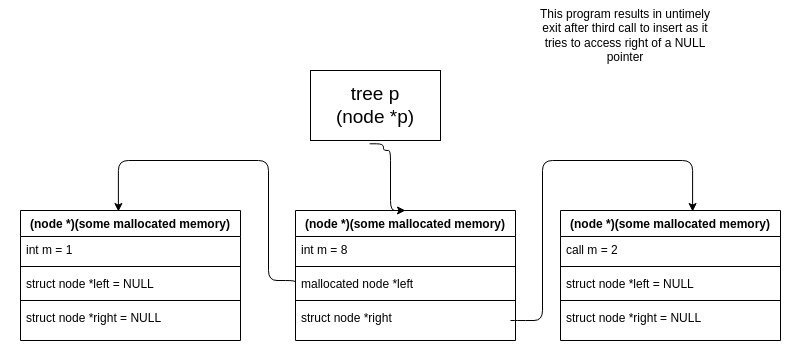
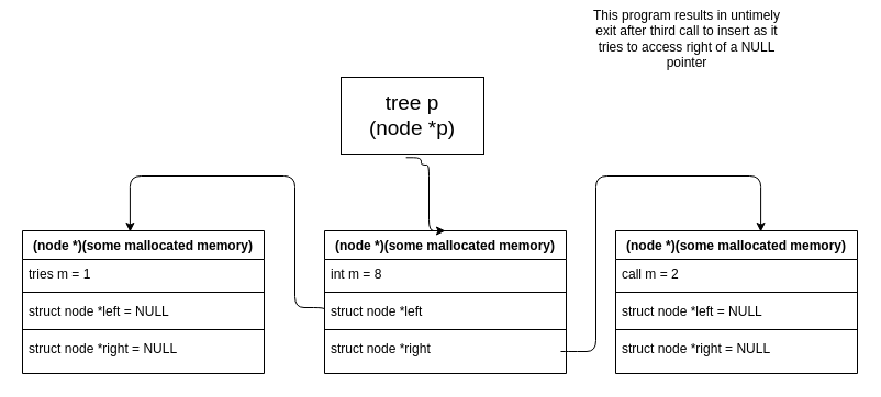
- <mxCell id="12" value="int m = 1" style="text;strokeColor=none;fillColor=none;align=left;verticalAlign=top;spacingLeft=4;spacingRight=4;overflow=hidden;rotatable=0;points=[[0,0.5],[1,0.5]];portConstraint=eastwest;" parent="11" vertex="1"><mxGeometry y="26" width="220" height="26" as="geometry" /></mxCell>
+ <mxCell id="12" value="tries m = 1" style="text;strokeColor=none;fillColor=none;align=left;verticalAlign=top;spacingLeft=4;spacingRight=4;overflow=hidden;rotatable=0;points=[[0,0.5],[1,0.5]];portConstraint=eastwest;" parent="11" vertex="1"><mxGeometry y="26" width="220" height="26" as="geometry" /></mxCell>
- <mxCell id="5" value="mallocated node *left " style="text;strokeColor=none;fillColor=none;align=left;verticalAlign=top;spacingLeft=4;spacingRight=4;overflow=hidden;rotatable=0;points=[[0,0.5],[1,0.5]];portConstraint=eastwest;" parent="2" vertex="1"><mxGeometry y="60" width="220" height="26" as="geometry" /></mxCell>
+ <mxCell id="5" value="struct node *left " style="text;strokeColor=none;fillColor=none;align=left;verticalAlign=top;spacingLeft=4;spacingRight=4;overflow=hidden;rotatable=0;points=[[0,0.5],[1,0.5]];portConstraint=eastwest;" parent="2" vertex="1"><mxGeometry y="60" width="220" height="26" as="geometry" /></mxCell>
